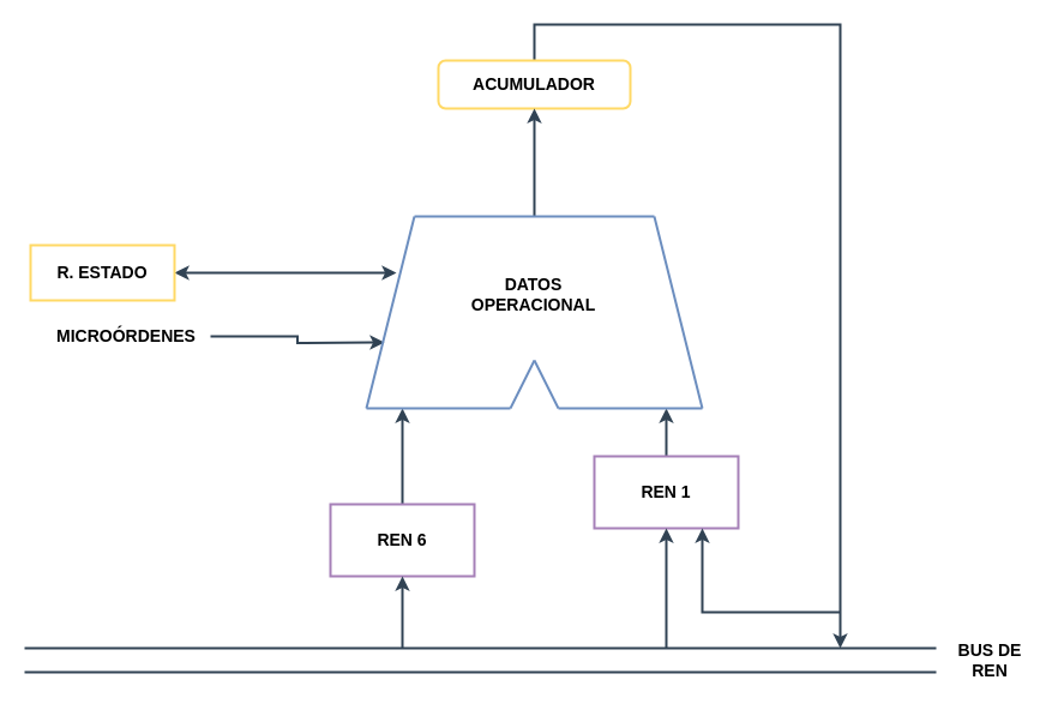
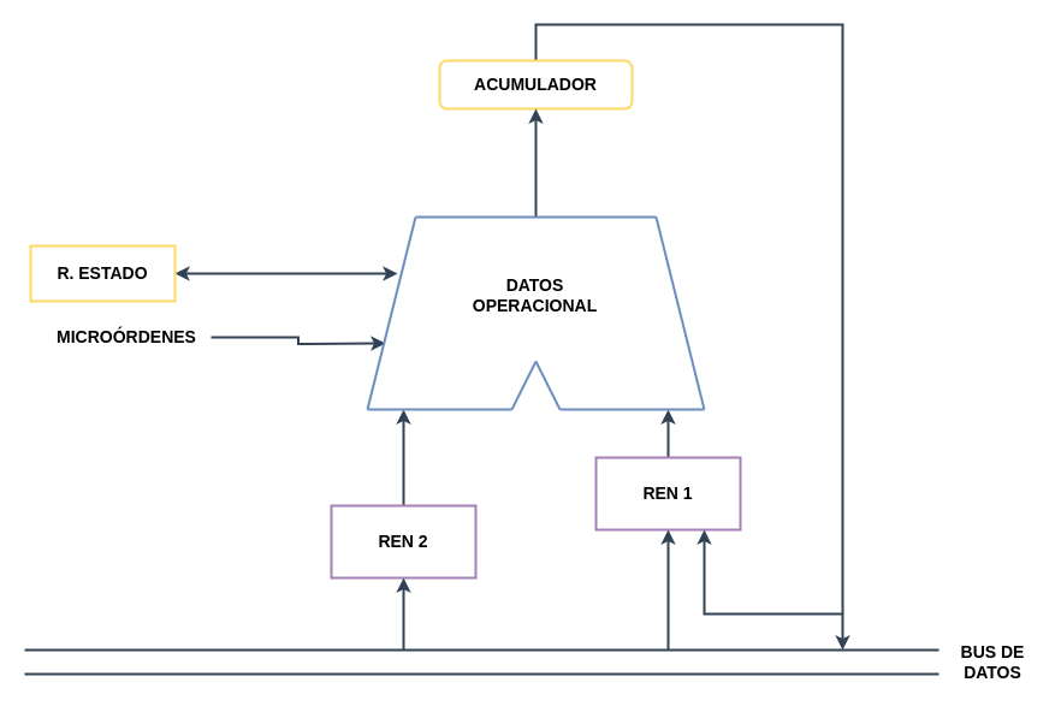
- <mxCell id="5" value="REN 6" style="rounded=0;whiteSpace=wrap;html=1;strokeColor=#A680B8;strokeWidth=2;fontSize=14;fontStyle=1" vertex="1" parent="1"><mxGeometry x="275" y="420" width="120" height="60" as="geometry" /></mxCell>
+ <mxCell id="5" value="REN 2" style="rounded=0;whiteSpace=wrap;html=1;strokeColor=#A680B8;strokeWidth=2;fontSize=14;fontStyle=1" vertex="1" parent="1"><mxGeometry x="275" y="420" width="120" height="60" as="geometry" /></mxCell>
- <mxCell id="18" value="&lt;div style=&quot;font-size: 14px;&quot;&gt;BUS DE&lt;/div&gt;&lt;div style=&quot;font-size: 14px;&quot;&gt;REN&lt;br style=&quot;font-size: 14px;&quot;&gt;&lt;/div&gt;" style="text;html=1;strokeColor=none;fillColor=none;align=center;verticalAlign=middle;whiteSpace=wrap;rounded=0;fontSize=14;fontStyle=1" vertex="1" parent="1"><mxGeometry x="790" y="530" width="70" height="40" as="geometry" /></mxCell>
+ <mxCell id="18" value="&lt;div style=&quot;font-size: 14px;&quot;&gt;BUS DE&lt;/div&gt;&lt;div style=&quot;font-size: 14px;&quot;&gt;DATOS&lt;br style=&quot;font-size: 14px;&quot;&gt;&lt;/div&gt;" style="text;html=1;strokeColor=none;fillColor=none;align=center;verticalAlign=middle;whiteSpace=wrap;rounded=0;fontSize=14;fontStyle=1" vertex="1" parent="1"><mxGeometry x="790" y="530" width="70" height="40" as="geometry" /></mxCell>
